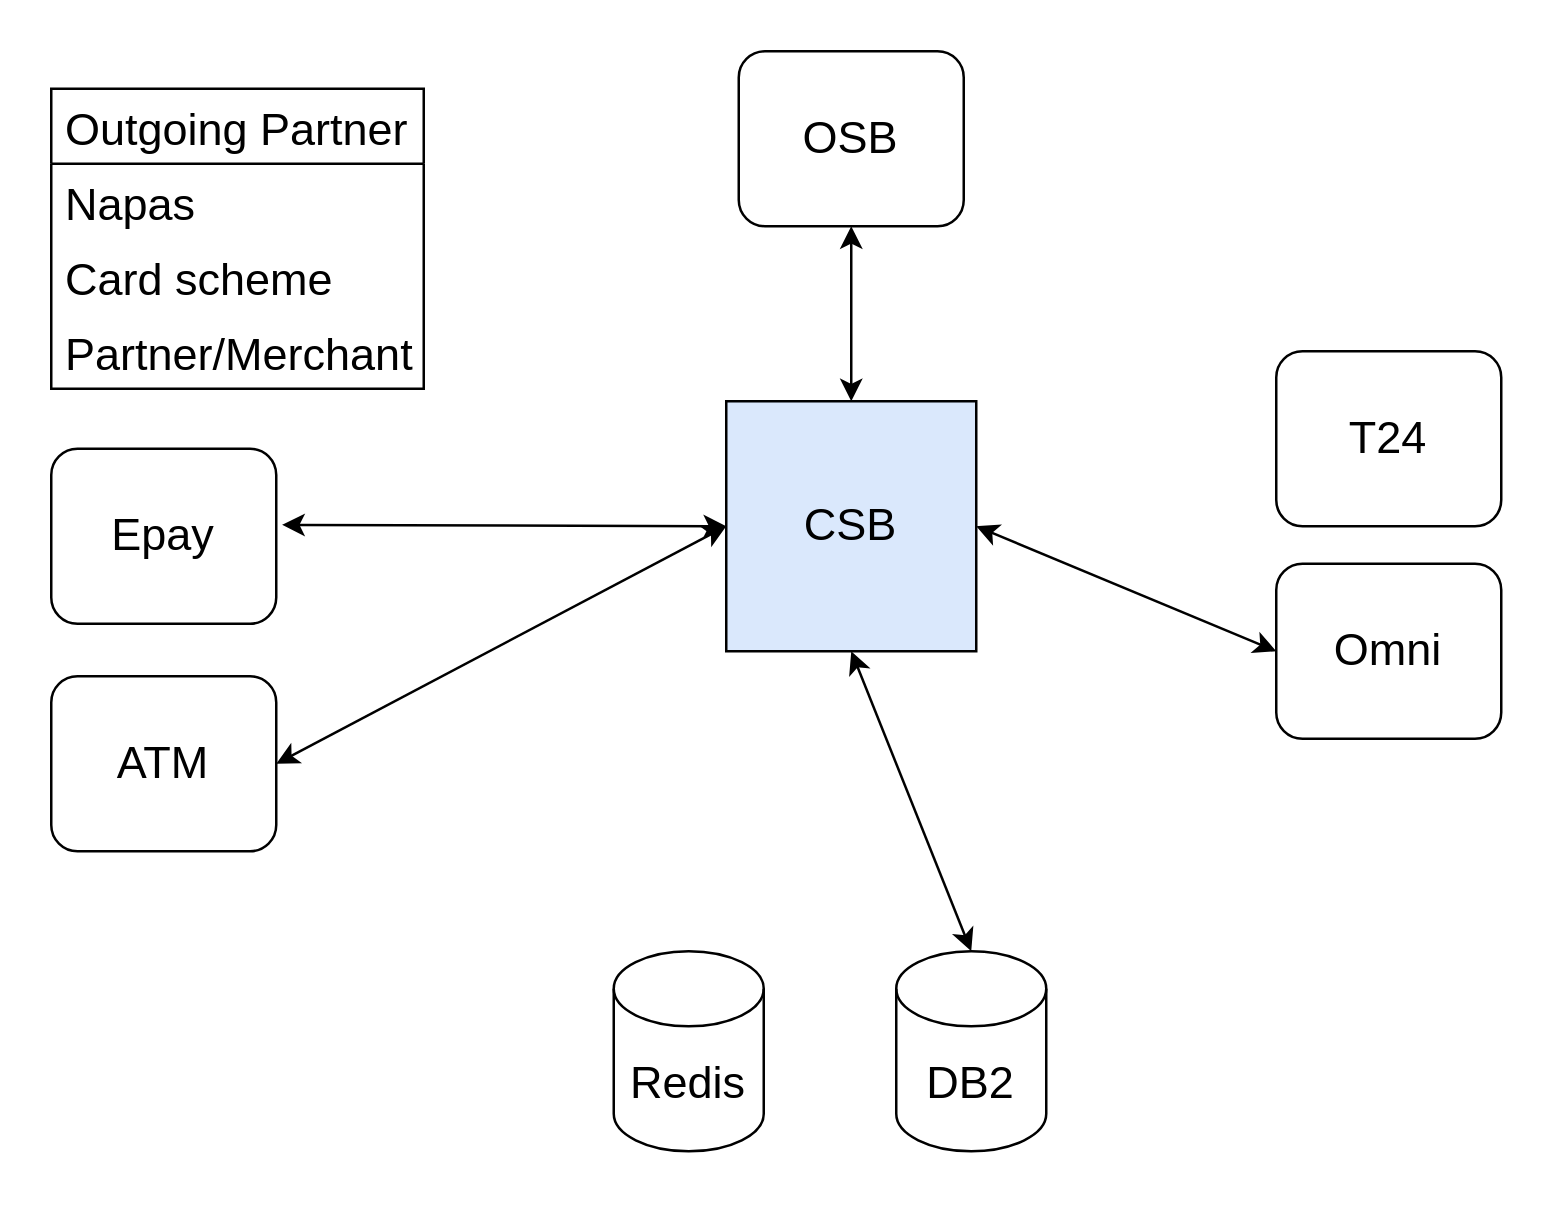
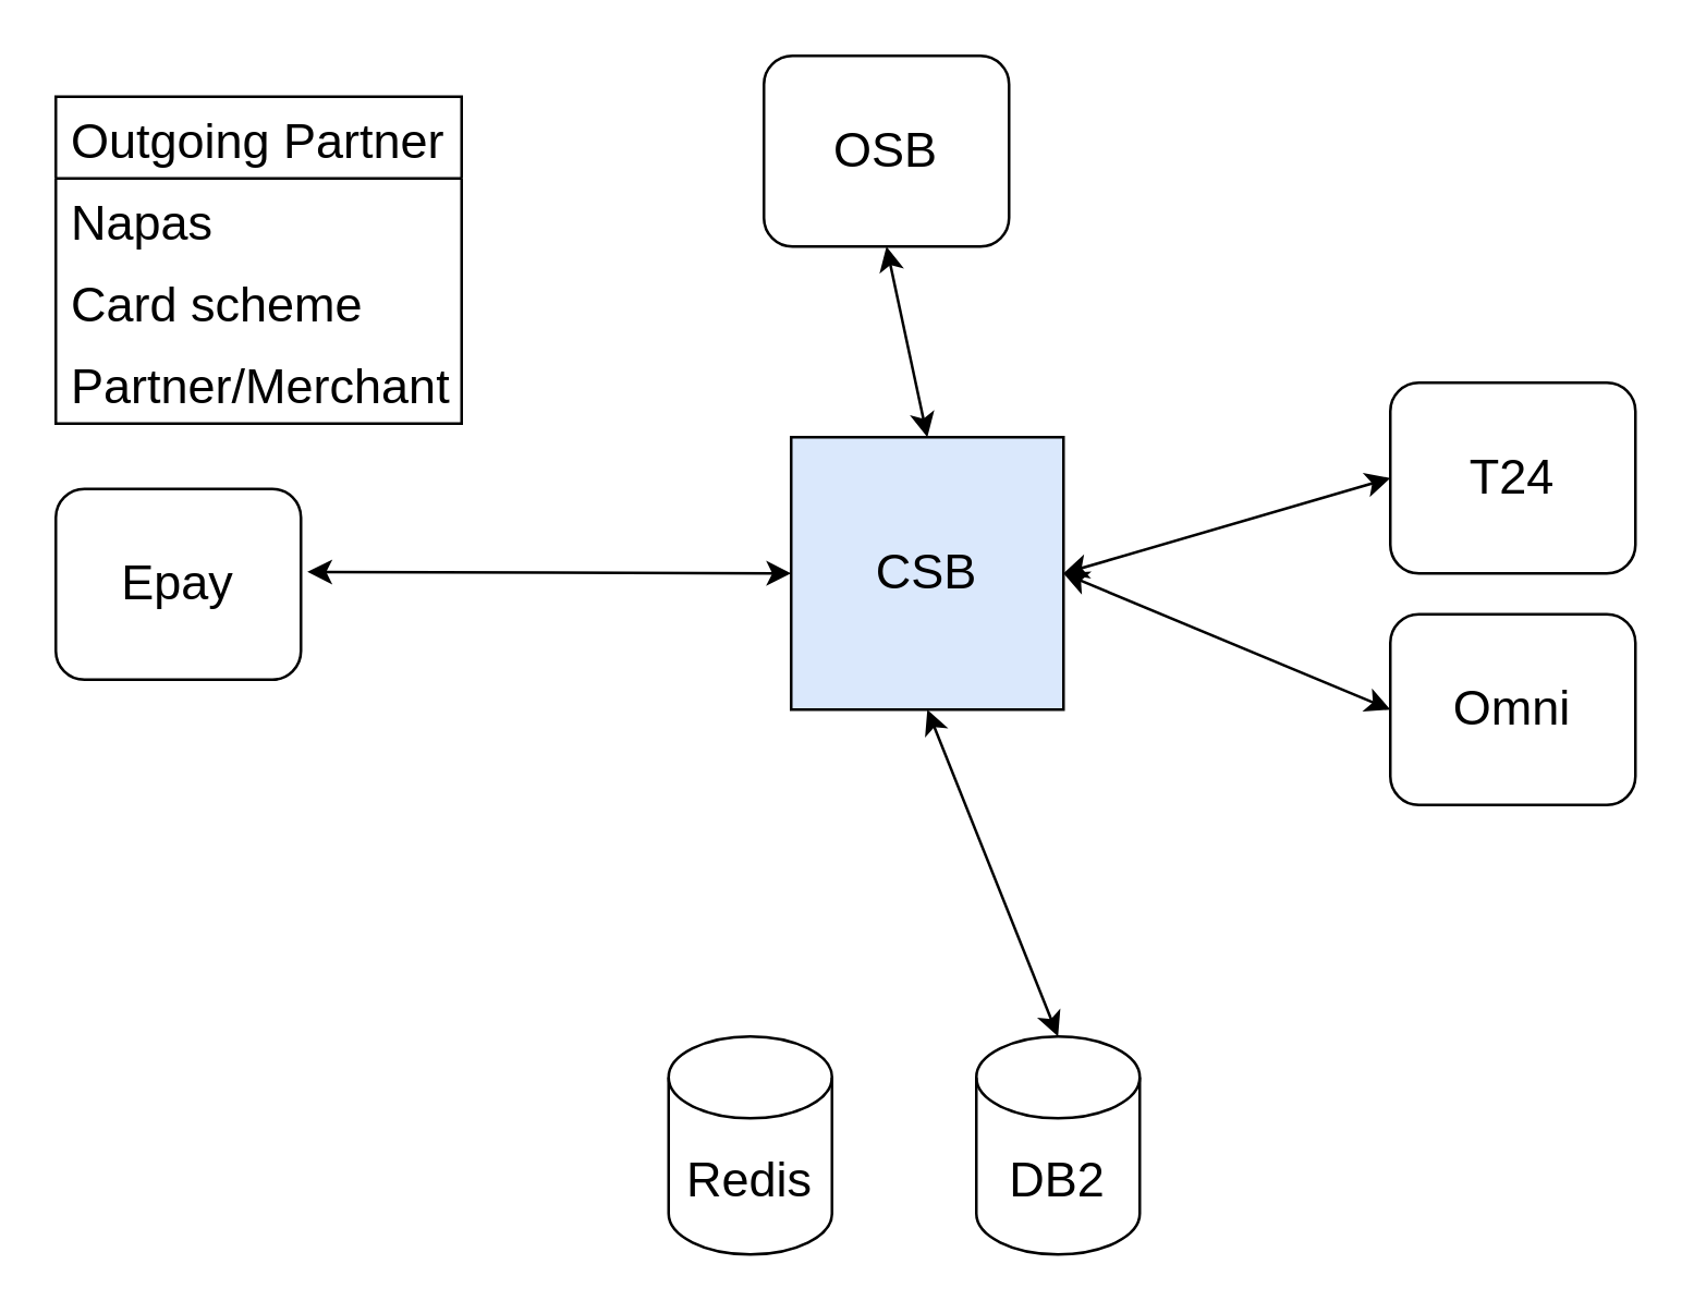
- <mxCell id="16" value="OSB" style="rounded=1;whiteSpace=wrap;html=1;fontSize=18;" vertex="1" parent="1"><mxGeometry x="295" y="20" width="90" height="70" as="geometry" /></mxCell>
+ <mxCell id="16" value="OSB" style="rounded=1;whiteSpace=wrap;html=1;fontSize=18;" vertex="1" parent="1"><mxGeometry x="280" y="20" width="90" height="70" as="geometry" /></mxCell>
+ <mxCell id="18" value="" style="endArrow=classic;startArrow=classic;html=1;rounded=0;fontSize=18;entryX=0;entryY=0.5;entryDx=0;entryDy=0;exitX=1;exitY=0.5;exitDx=0;exitDy=0;" edge="1" parent="1" source="2" target="4"><mxGeometry width="50" height="50" relative="1" as="geometry"><mxPoint x="460" y="229" as="sourcePoint" /><mxPoint x="510" y="179" as="targetPoint" /></mxGeometry></mxCell>
- <mxCell id="15" value="" style="endArrow=classic;startArrow=classic;html=1;rounded=0;fontSize=18;entryX=0;entryY=0.5;entryDx=0;entryDy=0;exitX=1;exitY=0.5;exitDx=0;exitDy=0;" edge="1" parent="1" source="6" target="2"><mxGeometry width="50" height="50" relative="1" as="geometry"><mxPoint x="122.34" y="219.45" as="sourcePoint" /><mxPoint x="300" y="220" as="targetPoint" /></mxGeometry></mxCell>
- <mxCell id="6" value="ATM" style="rounded=1;whiteSpace=wrap;html=1;fontSize=18;" vertex="1" parent="1"><mxGeometry x="20" y="270" width="90" height="70" as="geometry" /></mxCell>
